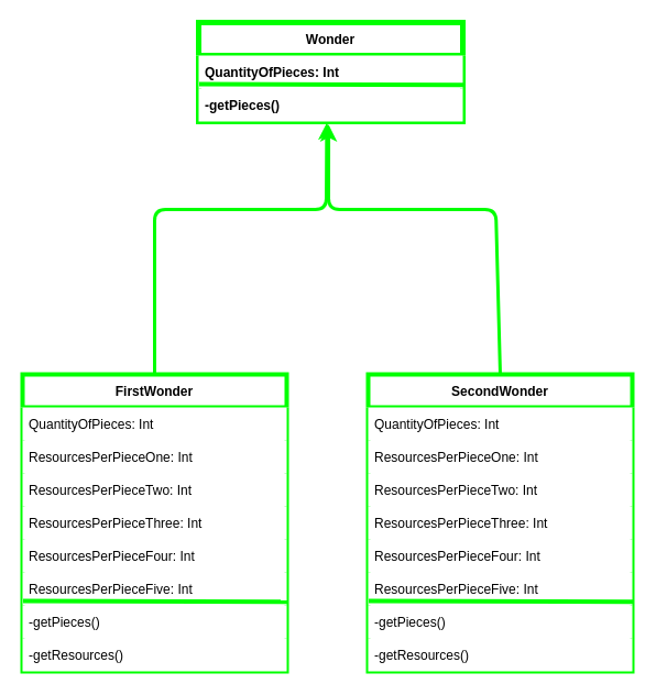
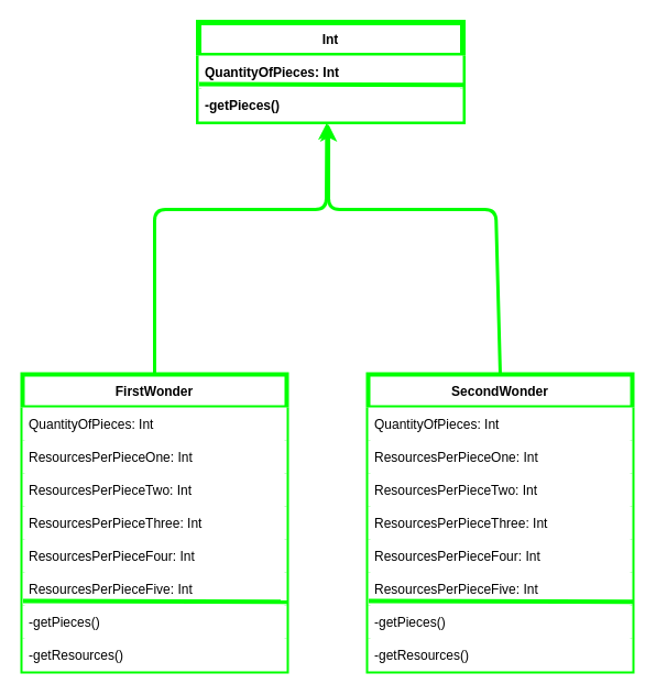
- <mxCell id="2" value="Wonder" style="swimlane;fontStyle=1;childLayout=stackLayout;horizontal=1;startSize=30;horizontalStack=0;resizeParent=1;resizeParentMax=0;resizeLast=0;collapsible=1;marginBottom=0;swimlaneFillColor=none;strokeColor=#00FF00;fontColor=#000000;labelBackgroundColor=#FFFFFF;fillColor=#FFFFFF;strokeWidth=5;" vertex="1" parent="1"><mxGeometry x="180" y="20" width="240" height="90" as="geometry" /></mxCell>
+ <mxCell id="2" value="Int" style="swimlane;fontStyle=1;childLayout=stackLayout;horizontal=1;startSize=30;horizontalStack=0;resizeParent=1;resizeParentMax=0;resizeLast=0;collapsible=1;marginBottom=0;swimlaneFillColor=none;strokeColor=#00FF00;fontColor=#000000;labelBackgroundColor=#FFFFFF;fillColor=#FFFFFF;strokeWidth=5;" vertex="1" parent="1"><mxGeometry x="180" y="20" width="240" height="90" as="geometry" /></mxCell>
